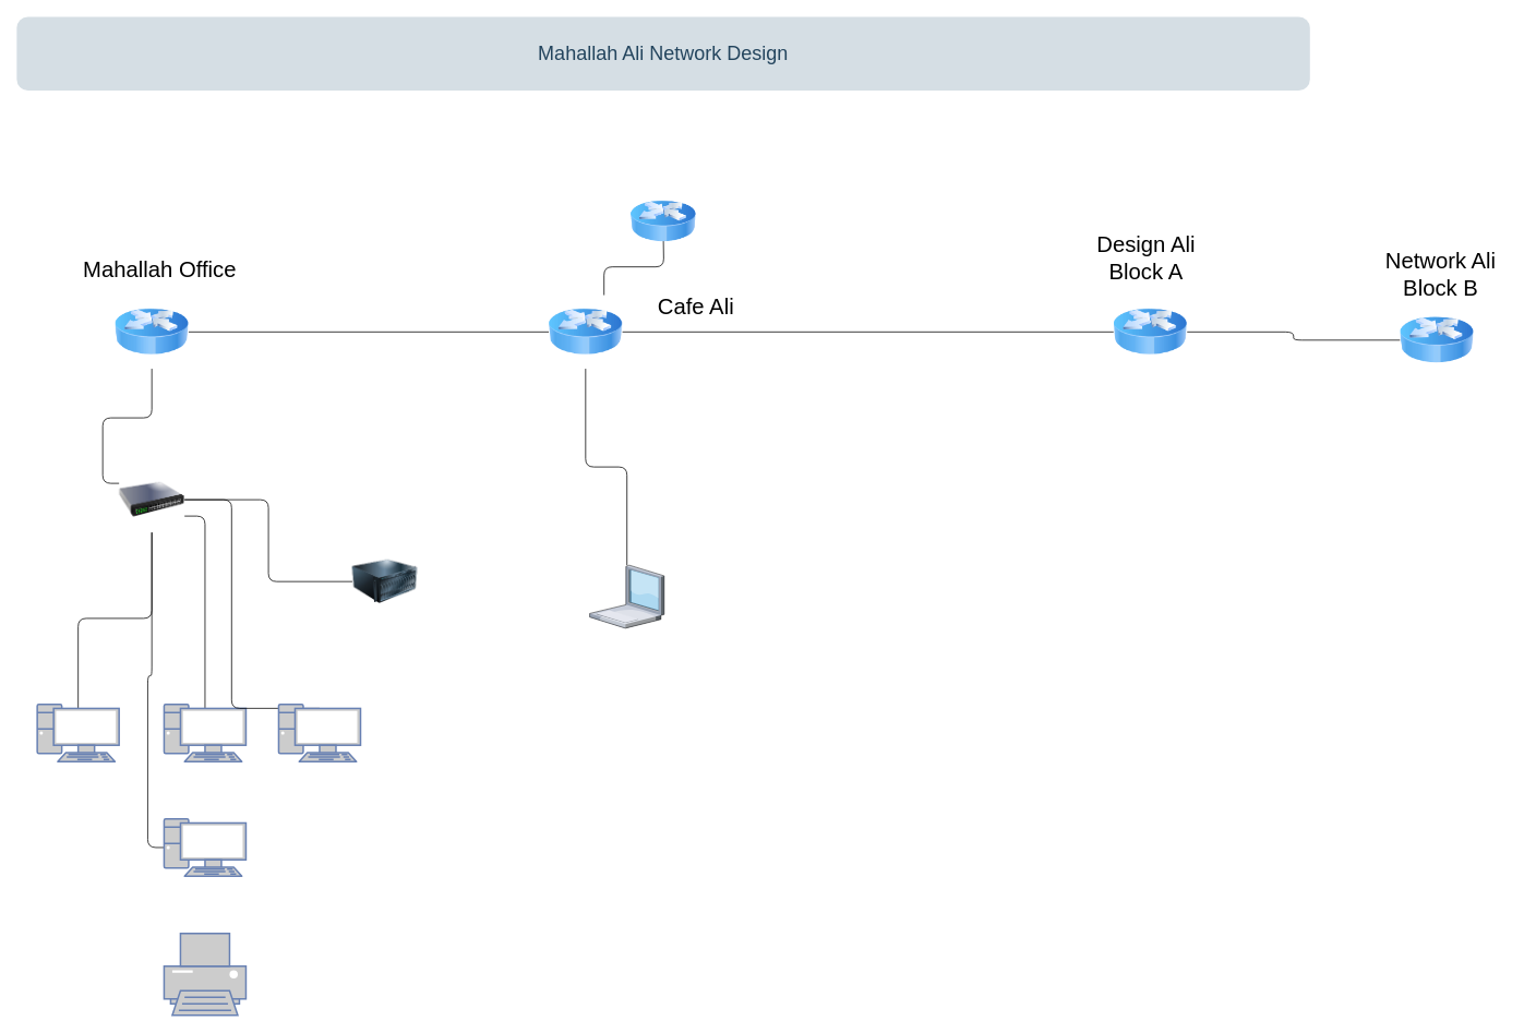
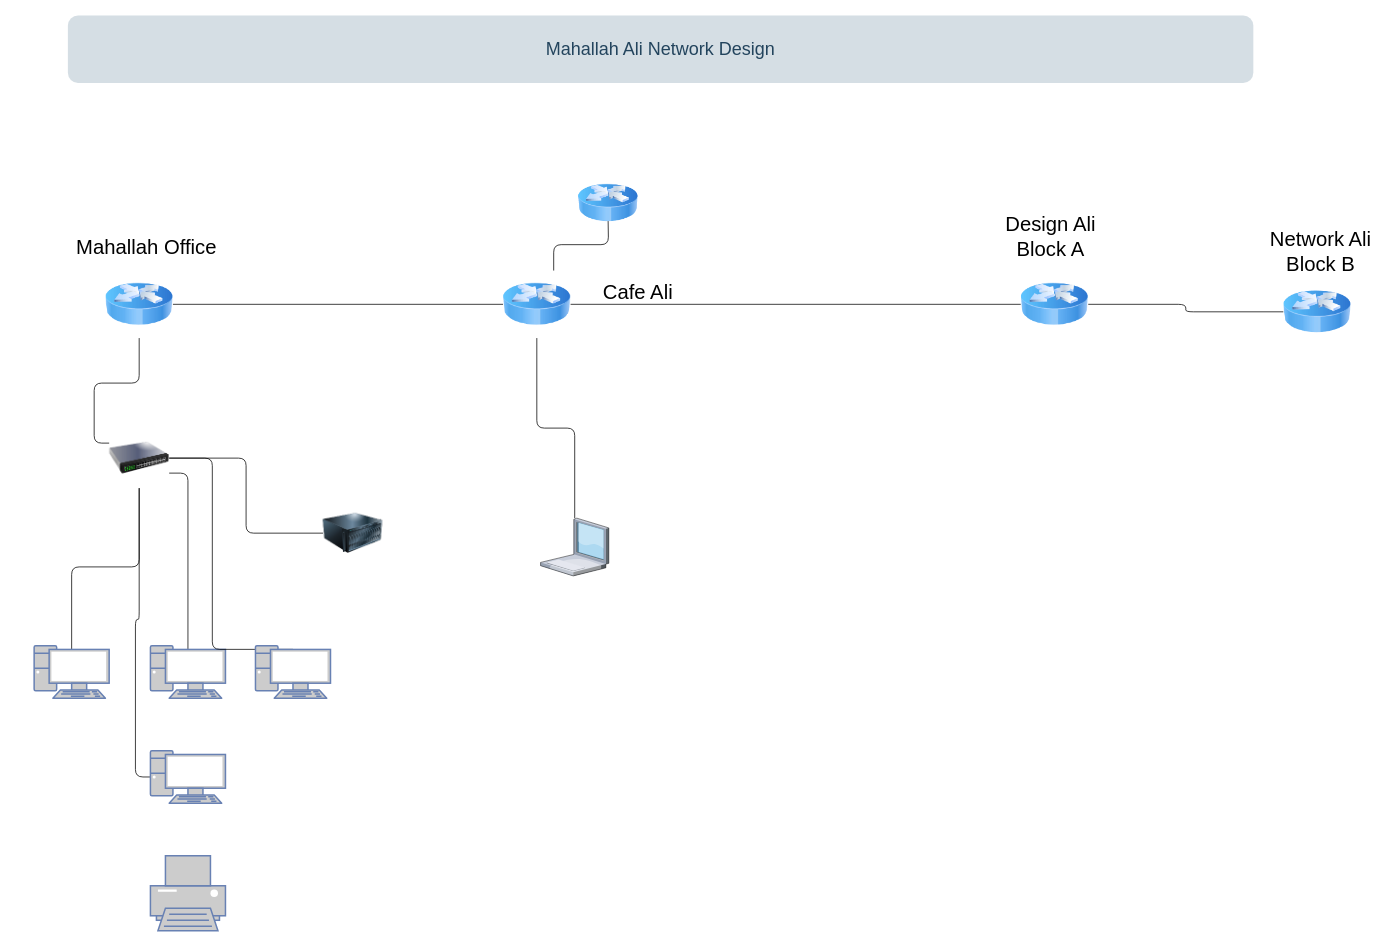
- <mxCell id="2" value="Mahallah Ali Network Design" style="rounded=1;whiteSpace=wrap;html=1;strokeColor=none;fillColor=#BAC8D3;fontSize=24;fontColor=#23445D;align=center;opacity=60;" parent="1" vertex="1"><mxGeometry x="20" y="20" width="1580" height="90" as="geometry" /></mxCell>
+ <mxCell id="2" value="Mahallah Ali Network Design" style="rounded=1;whiteSpace=wrap;html=1;strokeColor=none;fillColor=#BAC8D3;fontSize=24;fontColor=#23445D;align=center;opacity=60;" parent="1" vertex="1"><mxGeometry x="90" y="20" width="1580" height="90" as="geometry" /></mxCell>
- <mxCell id="28" value="Cafe Ali" style="text;html=1;strokeColor=none;fillColor=none;align=center;verticalAlign=middle;whiteSpace=wrap;rounded=0;fontSize=27;" vertex="1" parent="1"><mxGeometry x="770" y="360" width="160" height="30" as="geometry" /></mxCell>
+ <mxCell id="28" value="Cafe Ali" style="text;html=1;strokeColor=none;fillColor=none;align=center;verticalAlign=middle;whiteSpace=wrap;rounded=0;fontSize=27;" vertex="1" parent="1"><mxGeometry x="770" y="375" width="160" height="30" as="geometry" /></mxCell>
